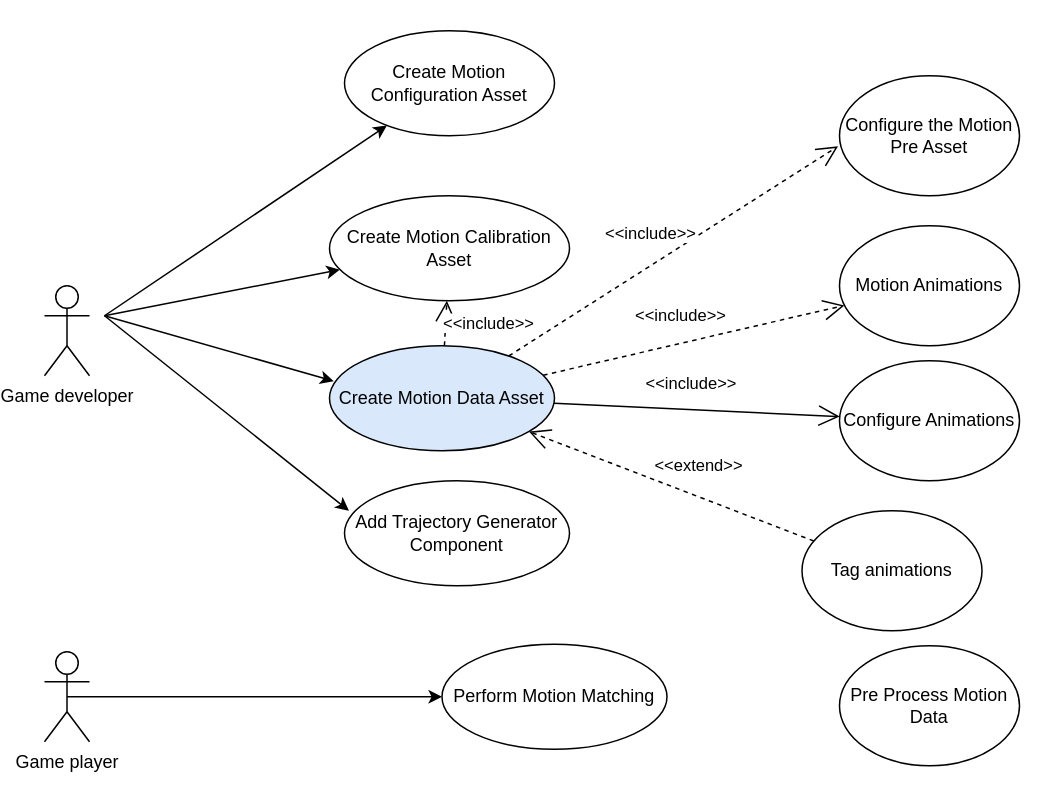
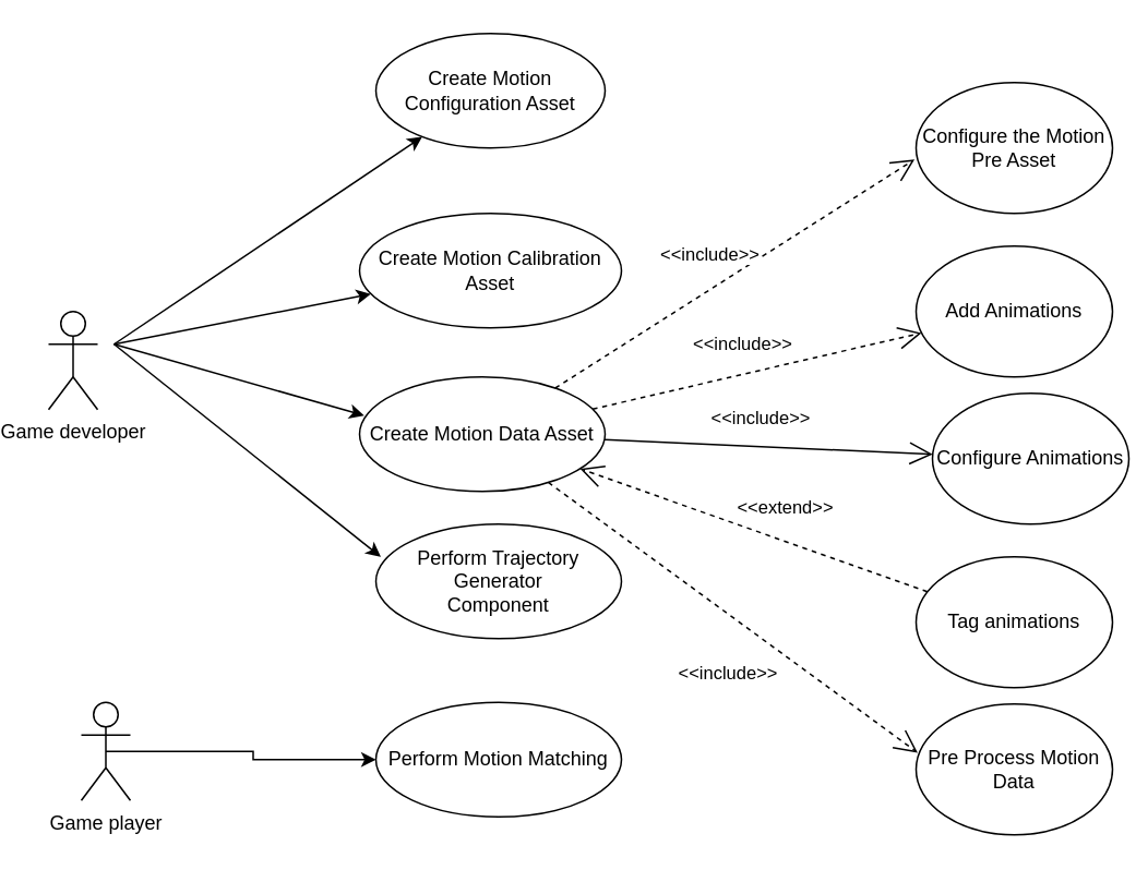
- <mxCell id="8" value="Motion Animations" style="ellipse;whiteSpace=wrap;html=1;" parent="1" vertex="1"><mxGeometry x="550" y="150" width="120" height="80" as="geometry" /></mxCell>
+ <mxCell id="8" value="Add Animations" style="ellipse;whiteSpace=wrap;html=1;" parent="1" vertex="1"><mxGeometry x="550" y="150" width="120" height="80" as="geometry" /></mxCell>
- <mxCell id="15" value="&amp;lt;&amp;lt;include&amp;gt;&amp;gt;" style="endArrow=open;endSize=12;dashed=1;html=1;rounded=0;" parent="1" source="5" target="4" edge="1"><mxGeometry x="0.122" y="-29" width="160" relative="1" as="geometry"><mxPoint x="370" y="257" as="sourcePoint" /><mxPoint x="561" y="282" as="targetPoint" /><mxPoint as="offset" /></mxGeometry></mxCell>
+ <mxCell id="15" value="&amp;lt;&amp;lt;include&amp;gt;&amp;gt;" style="endArrow=open;endSize=12;dashed=1;html=1;rounded=0;entryX=0.008;entryY=0.372;entryDx=0;entryDy=0;entryPerimeter=0;" parent="1" source="5" target="11" edge="1"><mxGeometry x="0.122" y="-29" width="160" relative="1" as="geometry"><mxPoint x="370" y="257" as="sourcePoint" /><mxPoint x="561" y="282" as="targetPoint" /><mxPoint as="offset" /></mxGeometry></mxCell>
- <mxCell id="5" value="Create Motion Data Asset" style="ellipse;whiteSpace=wrap;html=1;fillColor=#dae8fc;" parent="1" vertex="1"><mxGeometry x="210" y="230" width="150" height="70" as="geometry" /></mxCell>
+ <mxCell id="5" value="Create Motion Data Asset" style="ellipse;whiteSpace=wrap;html=1;" parent="1" vertex="1"><mxGeometry x="210" y="230" width="150" height="70" as="geometry" /></mxCell>
- <mxCell id="9" value="Configure Animations" style="ellipse;whiteSpace=wrap;html=1;" parent="1" vertex="1"><mxGeometry x="550" y="240" width="120" height="80" as="geometry" /></mxCell>
+ <mxCell id="9" value="Configure Animations" style="ellipse;whiteSpace=wrap;html=1;" parent="1" vertex="1"><mxGeometry x="560" y="240" width="120" height="80" as="geometry" /></mxCell>
- <mxCell id="6" value="Add Trajectory Generator&lt;br&gt;Component" style="ellipse;whiteSpace=wrap;html=1;" parent="1" vertex="1"><mxGeometry x="220" y="320" width="150" height="70" as="geometry" /></mxCell>
+ <mxCell id="6" value="Perform Trajectory Generator&lt;br&gt;Component" style="ellipse;whiteSpace=wrap;html=1;" parent="1" vertex="1"><mxGeometry x="220" y="320" width="150" height="70" as="geometry" /></mxCell>
- <mxCell id="10" value="Tag animations" style="ellipse;whiteSpace=wrap;html=1;" parent="1" vertex="1"><mxGeometry x="525" y="340" width="120" height="80" as="geometry" /></mxCell>
+ <mxCell id="10" value="Tag animations" style="ellipse;whiteSpace=wrap;html=1;" parent="1" vertex="1"><mxGeometry x="550" y="340" width="120" height="80" as="geometry" /></mxCell>
- <mxCell id="18" value="Game player" style="shape=umlActor;verticalLabelPosition=bottom;verticalAlign=top;html=1;" vertex="1" parent="1"><mxGeometry x="20" y="434" width="30" height="60" as="geometry" /></mxCell>
+ <mxCell id="18" value="Game player" style="shape=umlActor;verticalLabelPosition=bottom;verticalAlign=top;html=1;" vertex="1" parent="1"><mxGeometry x="40" y="429" width="30" height="60" as="geometry" /></mxCell>
- <mxCell id="19" value="Perform Motion Matching" style="ellipse;whiteSpace=wrap;html=1;" vertex="1" parent="1"><mxGeometry x="285" y="429" width="150" height="70" as="geometry" /></mxCell>
+ <mxCell id="19" value="Perform Motion Matching" style="ellipse;whiteSpace=wrap;html=1;" vertex="1" parent="1"><mxGeometry x="220" y="429" width="150" height="70" as="geometry" /></mxCell>
